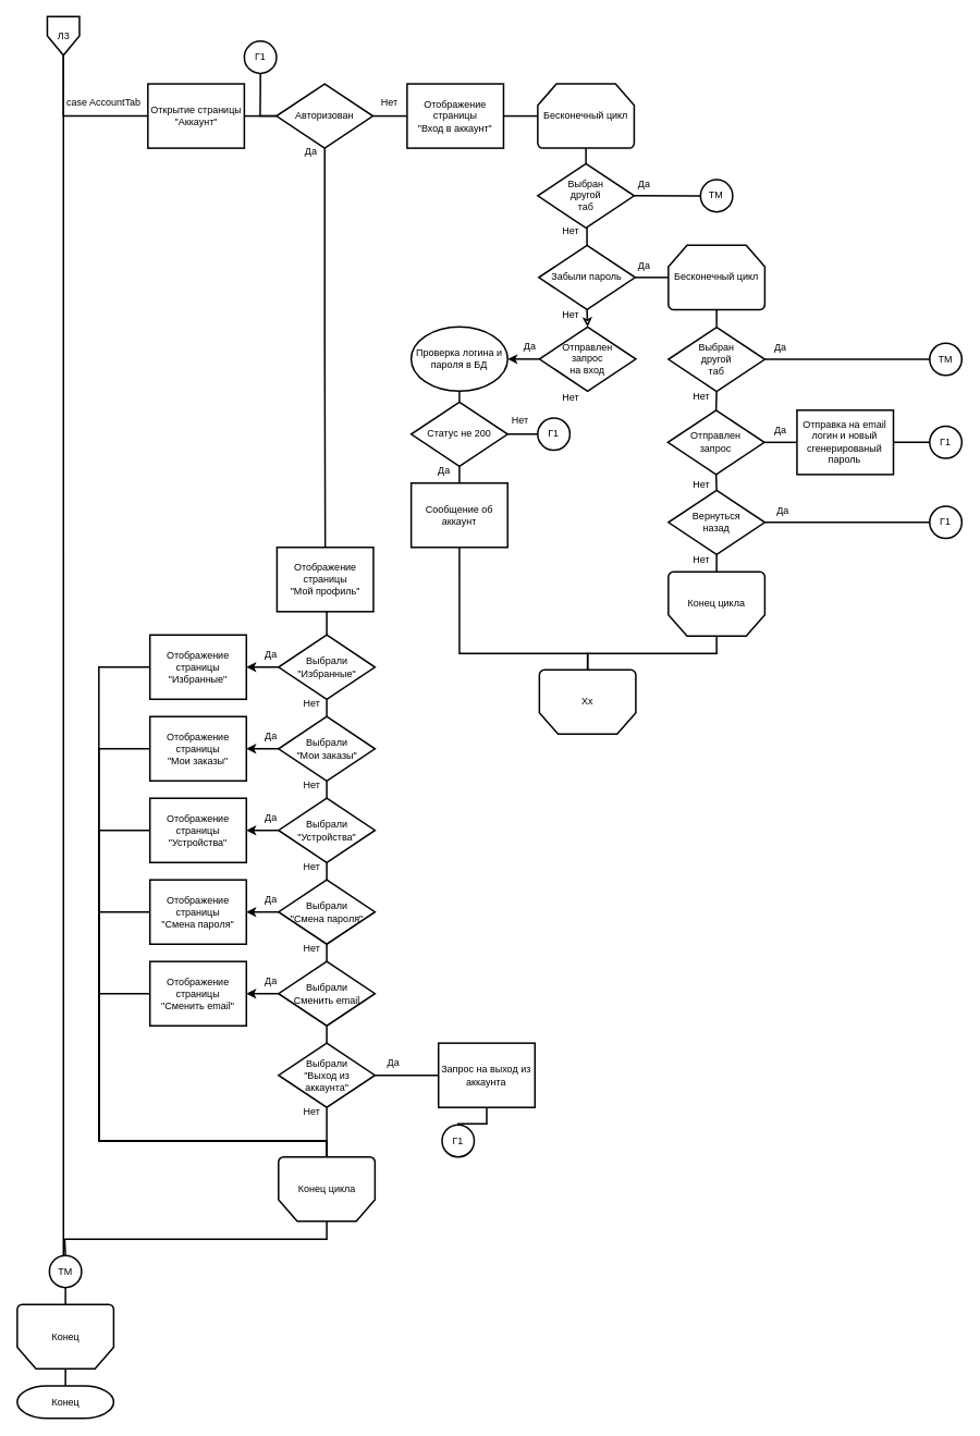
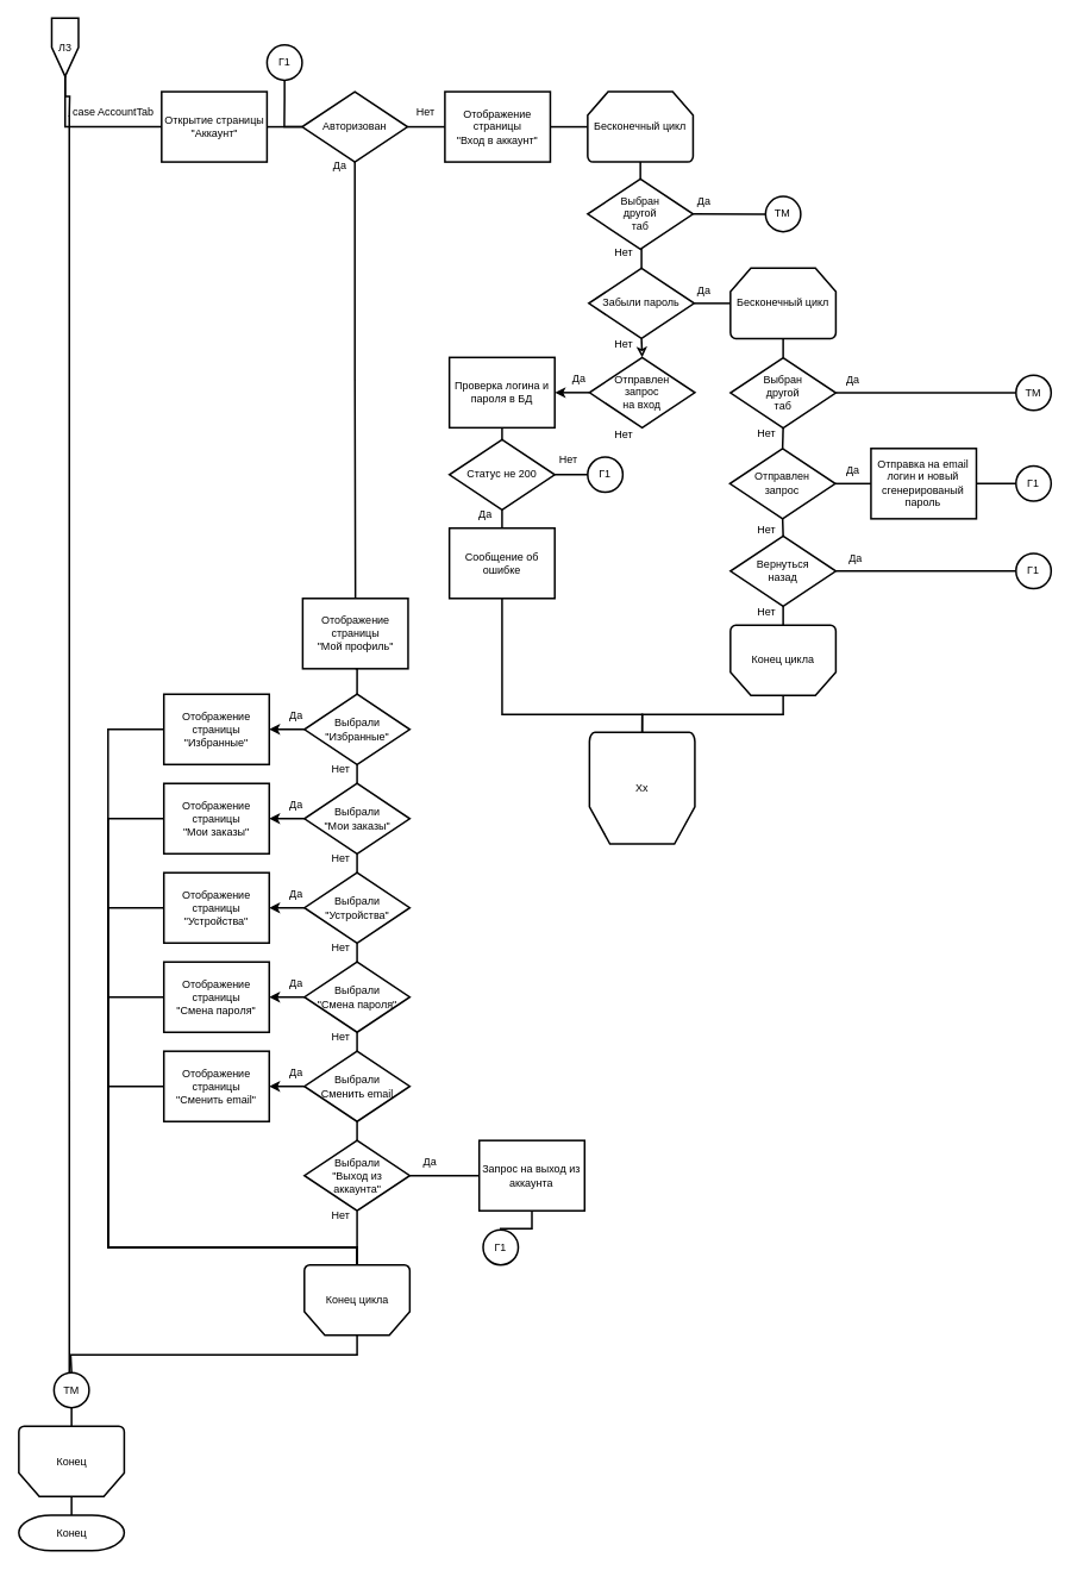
- <mxCell id="16" value="Л3" style="verticalLabelPosition=middle;verticalAlign=middle;html=1;shape=offPageConnector;rounded=0;size=0.5;strokeWidth=2;labelPosition=center;align=center;" parent="1" vertex="1"><mxGeometry x="57.37" y="20" width="39.37" height="47.244" as="geometry" /></mxCell>
+ <mxCell id="16" value="Л3" style="verticalLabelPosition=middle;verticalAlign=middle;html=1;shape=offPageConnector;rounded=0;size=0.5;strokeWidth=2;labelPosition=center;align=center;" parent="1" vertex="1"><mxGeometry x="57.37" y="20" width="30" height="65" as="geometry" /></mxCell>
- <mxCell id="105" value="Проверка логина и пароля в БД" style="ellipse;whiteSpace=wrap;html=1;absoluteArcSize=1;arcSize=14;strokeWidth=2;" parent="1" vertex="1"><mxGeometry x="503" y="400" width="118.11" height="78.74" as="geometry" /></mxCell>
+ <mxCell id="105" value="Проверка логина и пароля в БД" style="rounded=0;whiteSpace=wrap;html=1;absoluteArcSize=1;arcSize=14;strokeWidth=2;" parent="1" vertex="1"><mxGeometry x="503" y="400" width="118.11" height="78.74" as="geometry" /></mxCell>
- <mxCell id="110" value="Сообщение об аккаунт" style="rounded=0;whiteSpace=wrap;html=1;absoluteArcSize=1;arcSize=14;strokeWidth=2;" parent="1" vertex="1"><mxGeometry x="503" y="591.26" width="118.11" height="78.74" as="geometry" /></mxCell>
+ <mxCell id="110" value="Сообщение об ошибке" style="rounded=0;whiteSpace=wrap;html=1;absoluteArcSize=1;arcSize=14;strokeWidth=2;" parent="1" vertex="1"><mxGeometry x="503" y="591.26" width="118.11" height="78.74" as="geometry" /></mxCell>
- <mxCell id="45" value="Xx" style="strokeWidth=2;html=1;shape=mxgraph.flowchart.loop_limit;whiteSpace=wrap;flipH=1;flipV=1;" parent="1" vertex="1"><mxGeometry x="660" y="820" width="118.11" height="78.74" as="geometry" /></mxCell>
+ <mxCell id="45" value="Xx" style="strokeWidth=2;html=1;shape=mxgraph.flowchart.loop_limit;whiteSpace=wrap;flipH=1;flipV=1;" parent="1" vertex="1"><mxGeometry x="660" y="820" width="118.11" height="125" as="geometry" /></mxCell>
